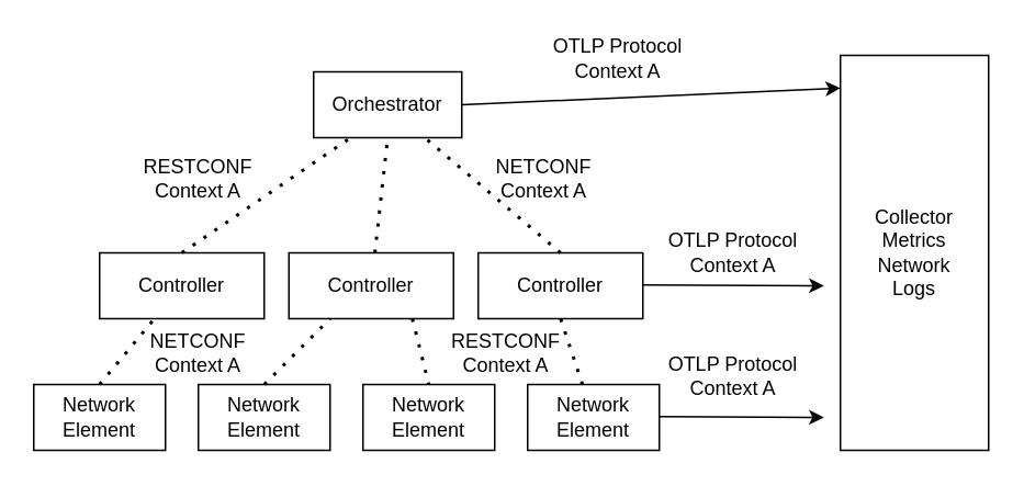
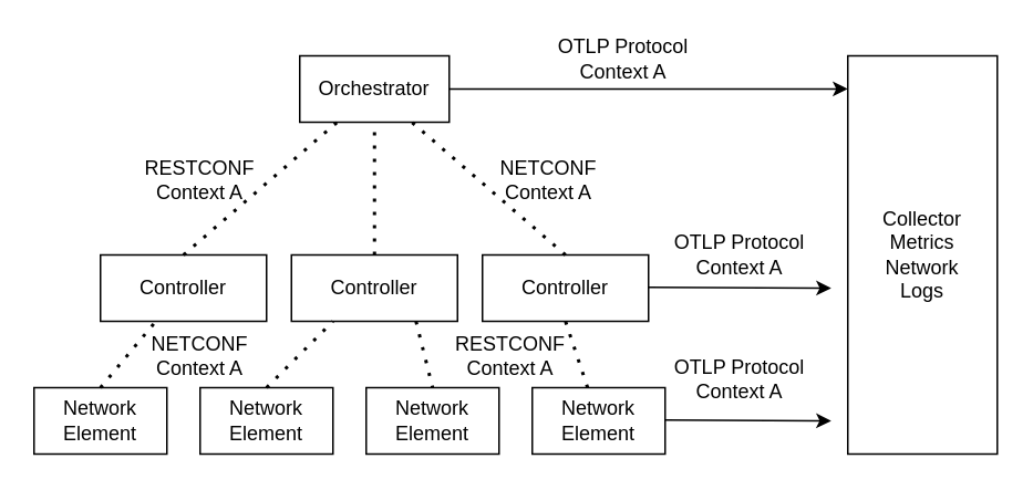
- <mxCell id="2" value="Orchestrator" style="rounded=0;whiteSpace=wrap;html=1;" vertex="1" parent="1"><mxGeometry x="190" y="43" width="90" height="40" as="geometry" /></mxCell>
+ <mxCell id="2" value="Orchestrator" style="rounded=0;whiteSpace=wrap;html=1;" vertex="1" parent="1"><mxGeometry x="180" y="33" width="90" height="40" as="geometry" /></mxCell>
